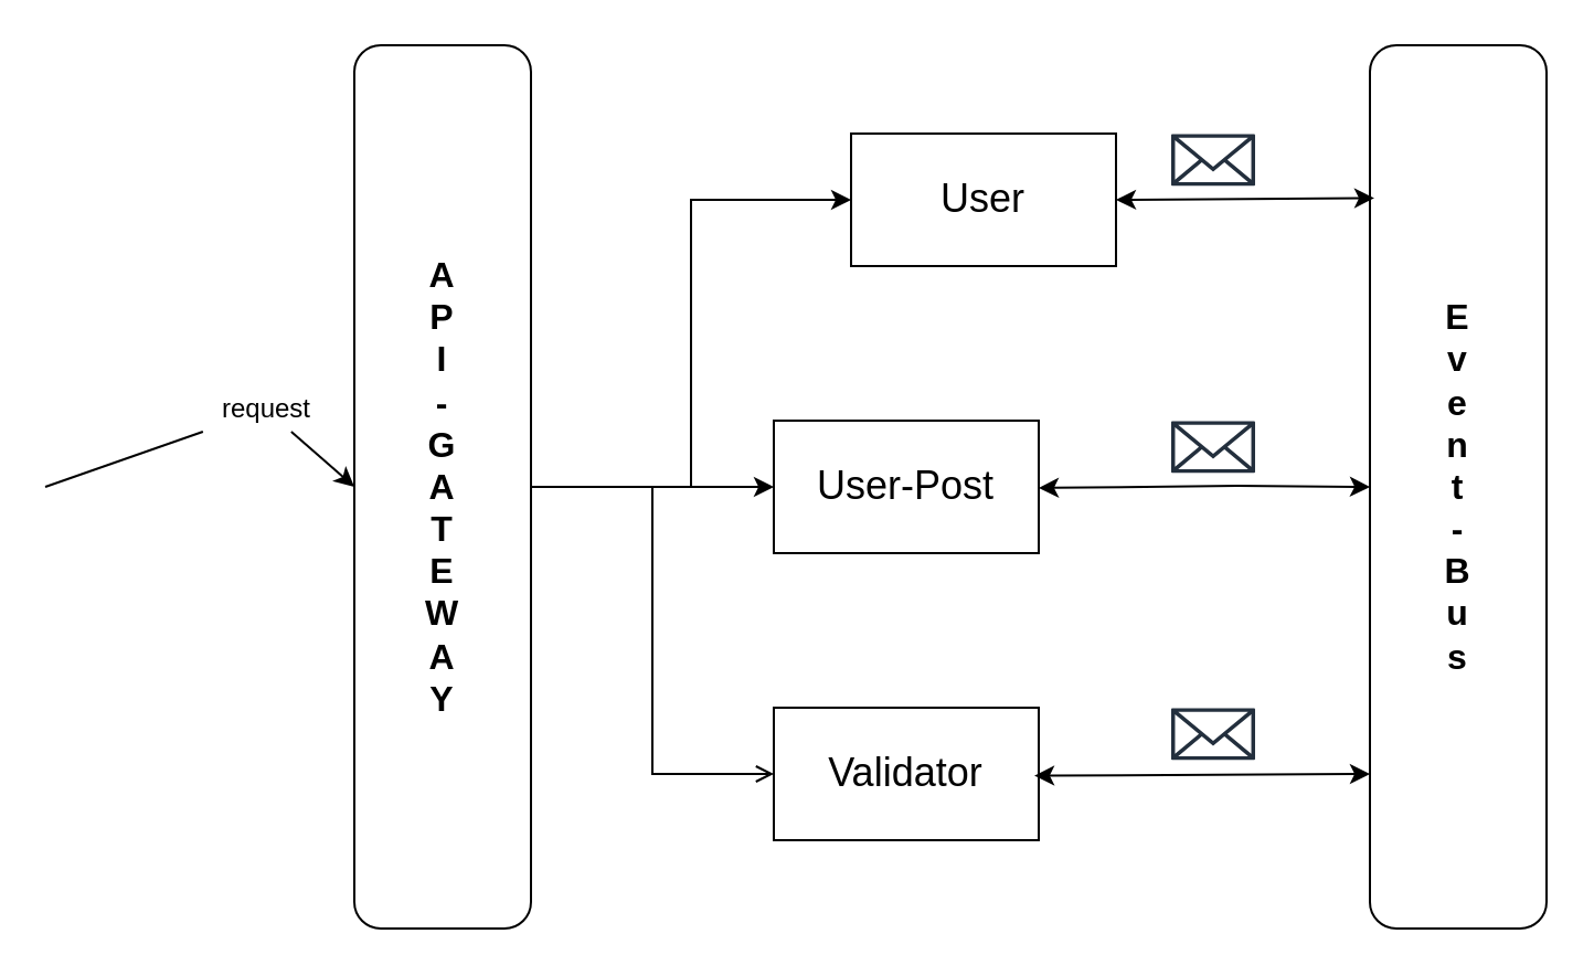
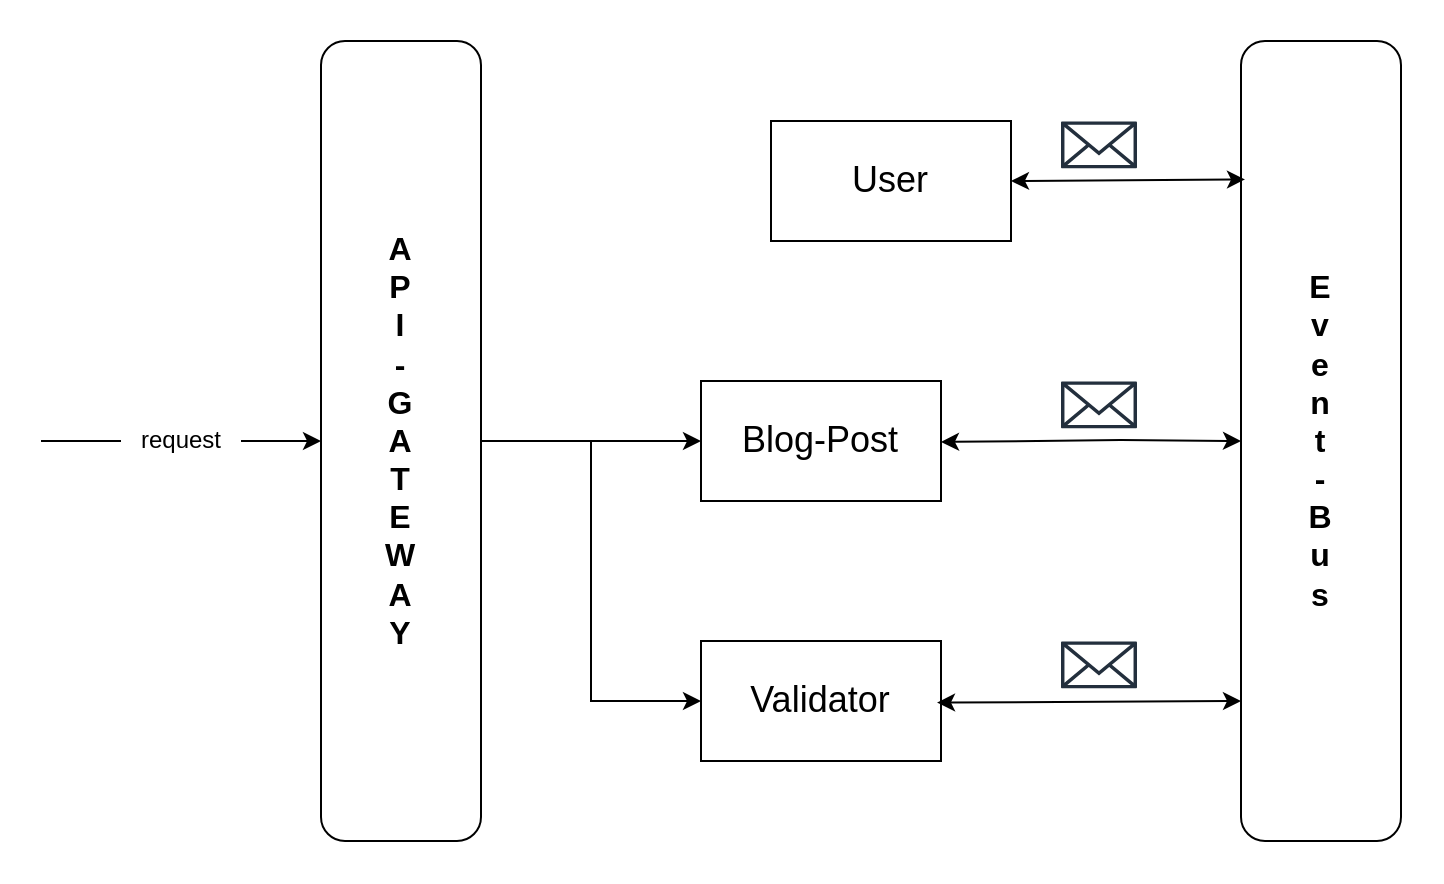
- <mxCell id="2" style="edgeStyle=orthogonalEdgeStyle;rounded=0;orthogonalLoop=1;jettySize=auto;html=1;entryX=0;entryY=0.5;entryDx=0;entryDy=0;fontSize=18;" edge="1" parent="1" source="5" target="9"><mxGeometry relative="1" as="geometry" /></mxCell>
- <mxCell id="7" value="request" style="text;html=1;align=center;verticalAlign=middle;resizable=0;points=[];autosize=1;strokeColor=none;fillColor=none;" vertex="1" parent="1"><mxGeometry x="90" y="175" width="60" height="20" as="geometry" /></mxCell>
+ <mxCell id="7" value="request" style="text;html=1;align=center;verticalAlign=middle;resizable=0;points=[];autosize=1;strokeColor=none;fillColor=none;" vertex="1" parent="1"><mxGeometry x="60" y="210" width="60" height="20" as="geometry" /></mxCell>
- <mxCell id="10" value="User-Post" style="rounded=0;whiteSpace=wrap;html=1;fontSize=18;" vertex="1" parent="1"><mxGeometry x="350" y="190" width="120" height="60" as="geometry" /></mxCell>
+ <mxCell id="10" value="Blog-Post" style="rounded=0;whiteSpace=wrap;html=1;fontSize=18;" vertex="1" parent="1"><mxGeometry x="350" y="190" width="120" height="60" as="geometry" /></mxCell>
- <mxCell id="4" style="edgeStyle=orthogonalEdgeStyle;rounded=0;orthogonalLoop=1;jettySize=auto;html=1;entryX=0;entryY=0.5;entryDx=0;entryDy=0;fontSize=18;endArrow=open;" edge="1" parent="1" source="5" target="11"><mxGeometry relative="1" as="geometry" /></mxCell>
+ <mxCell id="4" style="edgeStyle=orthogonalEdgeStyle;rounded=0;orthogonalLoop=1;jettySize=auto;html=1;entryX=0;entryY=0.5;entryDx=0;entryDy=0;fontSize=18;" edge="1" parent="1" source="5" target="11"><mxGeometry relative="1" as="geometry" /></mxCell>
